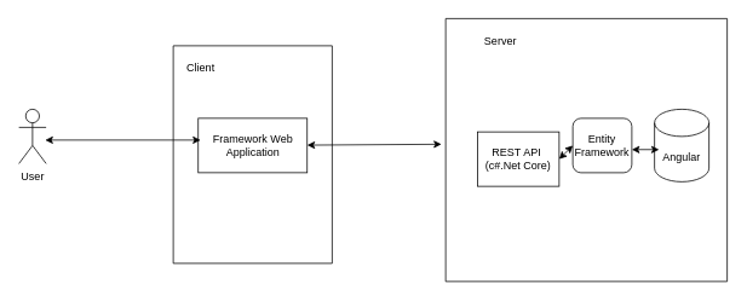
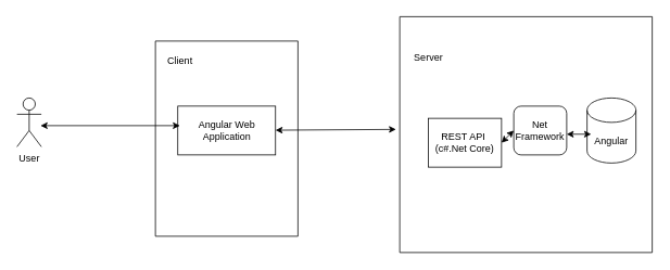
- <mxCell id="8" value="Server" style="text;html=1;align=center;verticalAlign=middle;resizable=0;points=[];autosize=1;strokeColor=none;fillColor=none;" parent="6" vertex="1"><mxGeometry x="30" y="10" width="60" height="30" as="geometry" /></mxCell>
+ <mxCell id="8" value="Server" style="text;html=1;align=center;verticalAlign=middle;resizable=0;points=[];autosize=1;strokeColor=none;fillColor=none;" parent="6" vertex="1"><mxGeometry x="5" y="35" width="60" height="30" as="geometry" /></mxCell>
- <mxCell id="3" value="Framework Web Application" style="rounded=0;whiteSpace=wrap;html=1;" parent="2" vertex="1"><mxGeometry x="27.5" y="80" width="120" height="60" as="geometry" /></mxCell>
+ <mxCell id="3" value="Angular Web Application" style="rounded=0;whiteSpace=wrap;html=1;" parent="2" vertex="1"><mxGeometry x="27.5" y="80" width="120" height="60" as="geometry" /></mxCell>
- <mxCell id="10" value="Entity Framework" style="rounded=1;whiteSpace=wrap;html=1;" vertex="1" parent="6"><mxGeometry x="140" y="110" width="65" height="60" as="geometry" /></mxCell>
+ <mxCell id="10" value="Net Framework" style="rounded=1;whiteSpace=wrap;html=1;" vertex="1" parent="6"><mxGeometry x="140" y="110" width="65" height="60" as="geometry" /></mxCell>
